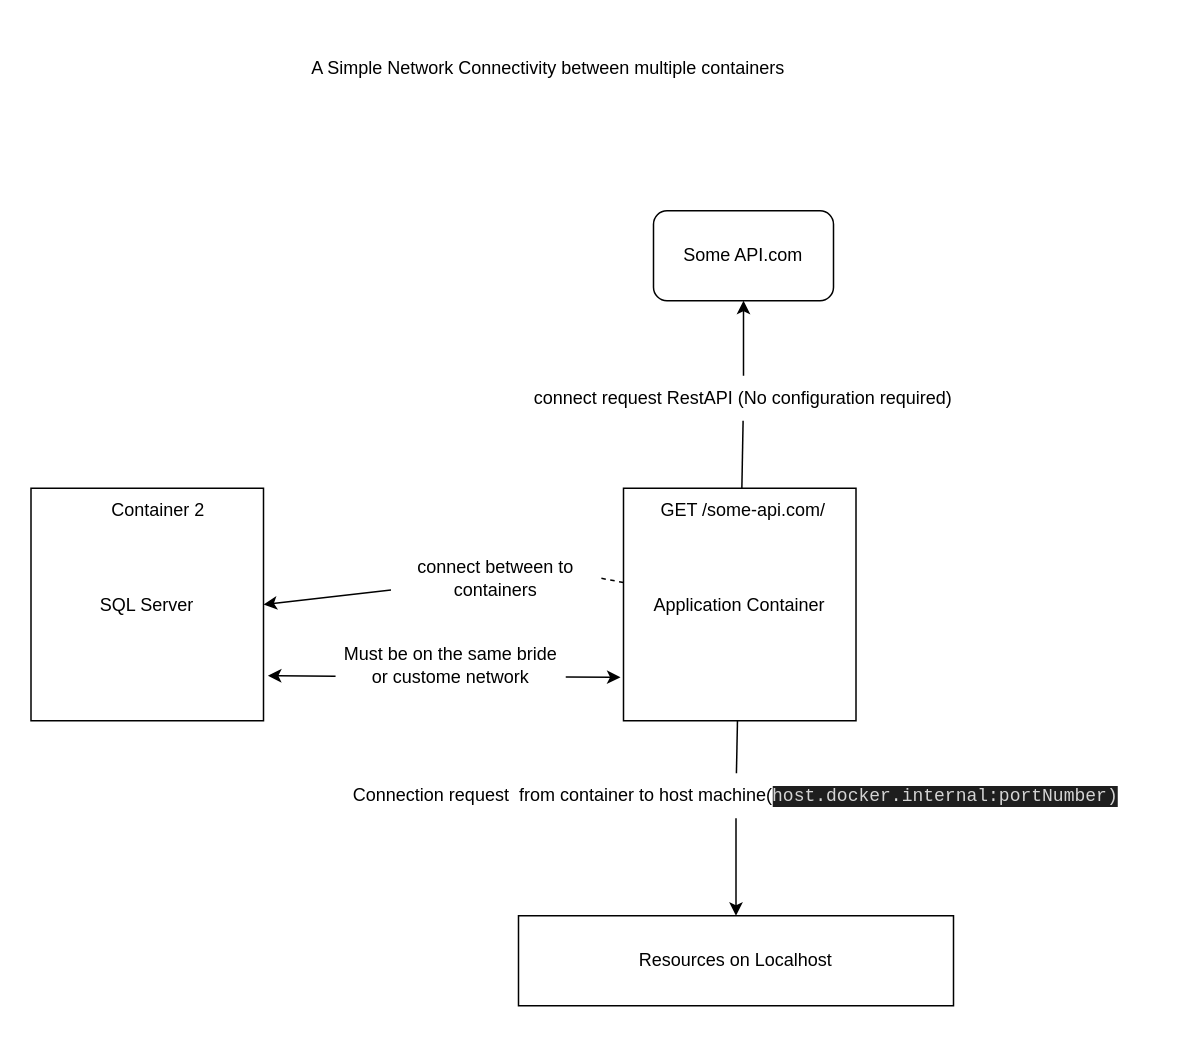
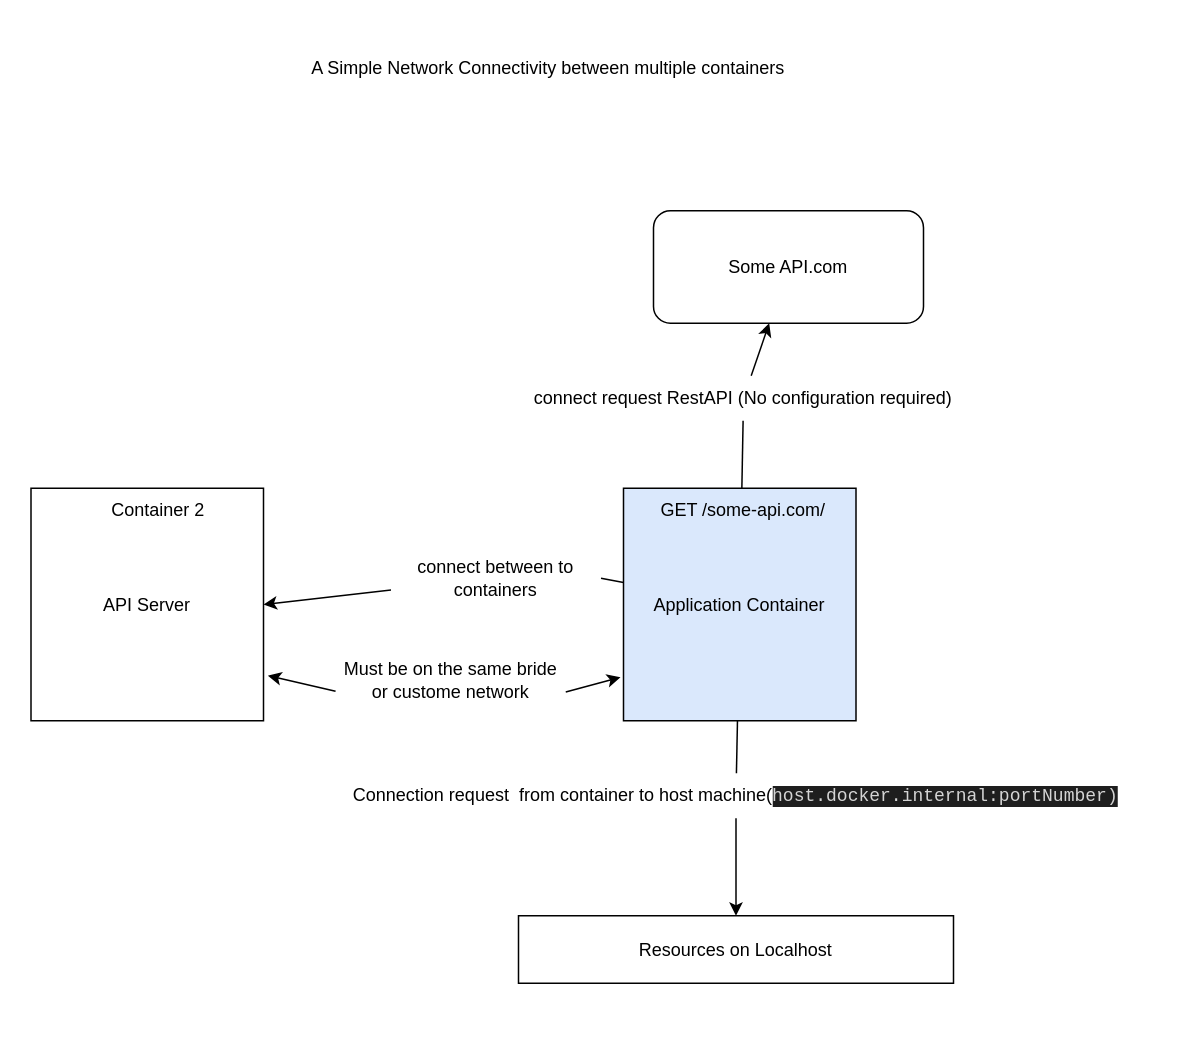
- <mxCell id="6" value="Some API.com" style="rounded=1;whiteSpace=wrap;html=1;" parent="1" vertex="1"><mxGeometry x="435" y="140" width="120" height="60" as="geometry" /></mxCell>
+ <mxCell id="6" value="Some API.com" style="rounded=1;whiteSpace=wrap;html=1;" parent="1" vertex="1"><mxGeometry x="435" y="140" width="180" height="75" as="geometry" /></mxCell>
- <mxCell id="14" value="" style="edgeStyle=none;html=1;entryX=1;entryY=0.5;entryDx=0;entryDy=0;endArrow=none;dashed=1;" parent="1" source="5" target="13" edge="1"><mxGeometry relative="1" as="geometry"><mxPoint x="315" y="402.5" as="sourcePoint" /><mxPoint x="210" y="402.5" as="targetPoint" /></mxGeometry></mxCell>
+ <mxCell id="14" value="" style="edgeStyle=none;html=1;entryX=1;entryY=0.5;entryDx=0;entryDy=0;endArrow=none;" parent="1" source="5" target="13" edge="1"><mxGeometry relative="1" as="geometry"><mxPoint x="315" y="402.5" as="sourcePoint" /><mxPoint x="210" y="402.5" as="targetPoint" /></mxGeometry></mxCell>
- <mxCell id="12" value="SQL Server" style="whiteSpace=wrap;html=1;aspect=fixed;" parent="1" vertex="1"><mxGeometry x="20" y="325" width="155" height="155" as="geometry" /></mxCell>
+ <mxCell id="12" value="API Server" style="whiteSpace=wrap;html=1;aspect=fixed;" parent="1" vertex="1"><mxGeometry x="20" y="325" width="155" height="155" as="geometry" /></mxCell>
- <mxCell id="5" value="Application Container" style="whiteSpace=wrap;html=1;aspect=fixed;" parent="1" vertex="1"><mxGeometry x="415" y="325" width="155" height="155" as="geometry" /></mxCell>
+ <mxCell id="5" value="Application Container" style="whiteSpace=wrap;html=1;aspect=fixed;fillColor=#dae8fc;" parent="1" vertex="1"><mxGeometry x="415" y="325" width="155" height="155" as="geometry" /></mxCell>
- <mxCell id="19" value="Must be on the same bride or custome network" style="text;html=1;strokeColor=none;fillColor=none;align=center;verticalAlign=middle;whiteSpace=wrap;rounded=0;" vertex="1" parent="1"><mxGeometry x="225" y="430" width="150" height="25" as="geometry" /></mxCell>
+ <mxCell id="19" value="Must be on the same bride or custome network" style="text;html=1;strokeColor=none;fillColor=none;align=center;verticalAlign=middle;whiteSpace=wrap;rounded=0;" vertex="1" parent="1"><mxGeometry x="225" y="440" width="150" height="25" as="geometry" /></mxCell>
- <mxCell id="7" value="Resources on Localhost" style="rounded=0;whiteSpace=wrap;html=1;" parent="1" vertex="1"><mxGeometry x="345" y="610" width="290" height="60" as="geometry" /></mxCell>
+ <mxCell id="7" value="Resources on Localhost" style="rounded=0;whiteSpace=wrap;html=1;" parent="1" vertex="1"><mxGeometry x="345" y="610" width="290" height="45" as="geometry" /></mxCell>
